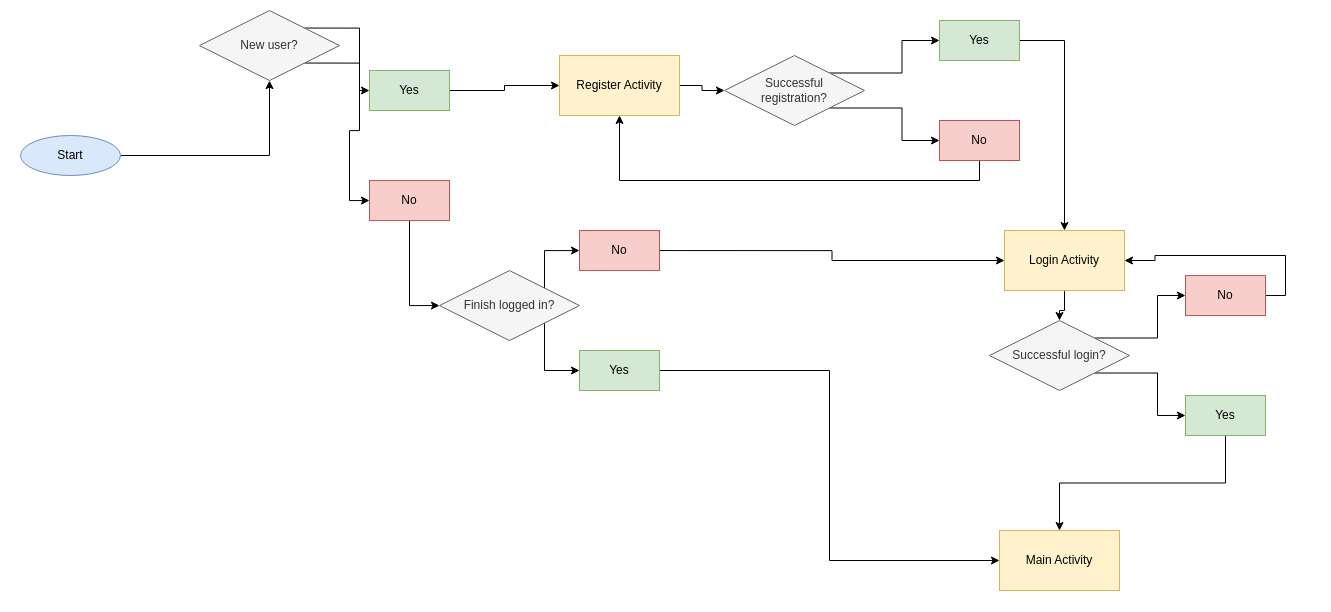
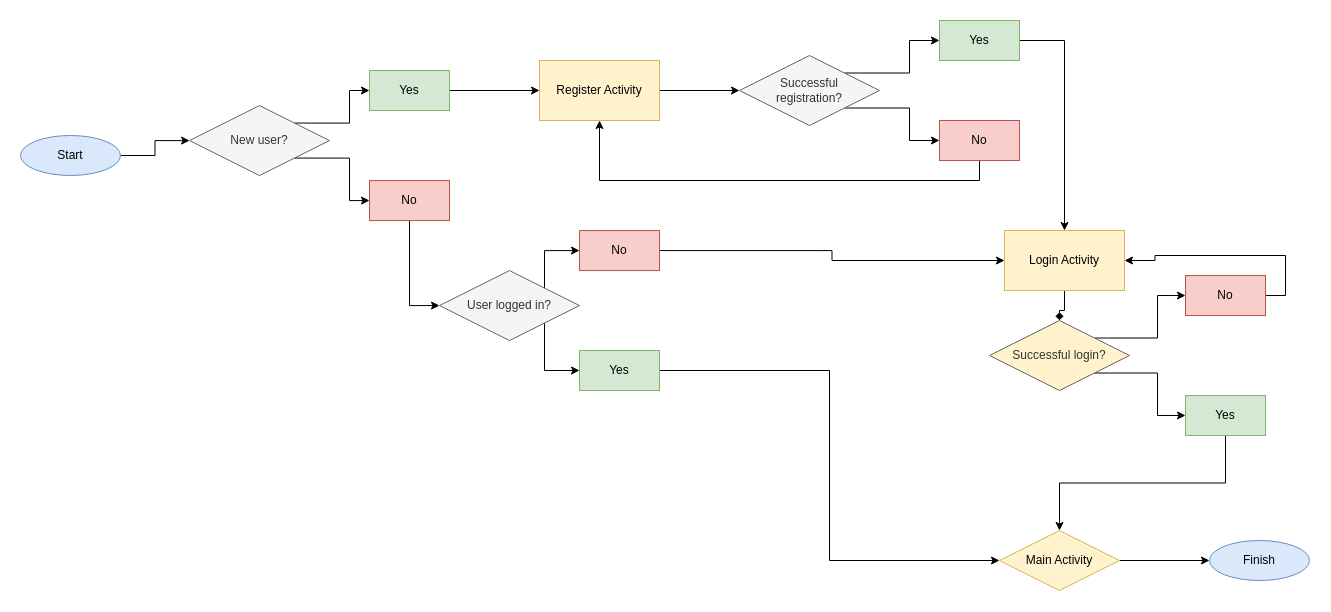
- <mxCell id="6" value="New user?" style="rhombus;whiteSpace=wrap;html=1;fillColor=#f5f5f5;strokeColor=#666666;fontColor=#333333;" vertex="1" parent="1"><mxGeometry x="199" y="10.06" width="140" height="70" as="geometry" /></mxCell>
+ <mxCell id="6" value="New user?" style="rhombus;whiteSpace=wrap;html=1;fillColor=#f5f5f5;strokeColor=#666666;fontColor=#333333;" vertex="1" parent="1"><mxGeometry x="189" y="105.06" width="140" height="70" as="geometry" /></mxCell>
- <mxCell id="8" value="Register Activity" style="rounded=0;whiteSpace=wrap;html=1;fillColor=#fff2cc;strokeColor=#d6b656;" vertex="1" parent="1"><mxGeometry x="559" y="55" width="120" height="60" as="geometry" /></mxCell>
+ <mxCell id="8" value="Register Activity" style="rounded=0;whiteSpace=wrap;html=1;fillColor=#fff2cc;strokeColor=#d6b656;" vertex="1" parent="1"><mxGeometry x="539" y="60" width="120" height="60" as="geometry" /></mxCell>
- <mxCell id="11" value="Successful &lt;br&gt;registration?" style="rhombus;whiteSpace=wrap;html=1;fillColor=#f5f5f5;strokeColor=#666666;fontColor=#333333;" vertex="1" parent="1"><mxGeometry x="724" y="55" width="140" height="70" as="geometry" /></mxCell>
+ <mxCell id="11" value="Successful &lt;br&gt;registration?" style="rhombus;whiteSpace=wrap;html=1;fillColor=#f5f5f5;strokeColor=#666666;fontColor=#333333;" vertex="1" parent="1"><mxGeometry x="739" y="55" width="140" height="70" as="geometry" /></mxCell>
- <mxCell id="23" value="Finish logged in?" style="rhombus;whiteSpace=wrap;html=1;fillColor=#f5f5f5;strokeColor=#666666;fontColor=#333333;" vertex="1" parent="1"><mxGeometry x="439" y="270.06" width="140" height="70" as="geometry" /></mxCell>
+ <mxCell id="23" value="User logged in?" style="rhombus;whiteSpace=wrap;html=1;fillColor=#f5f5f5;strokeColor=#666666;fontColor=#333333;" vertex="1" parent="1"><mxGeometry x="439" y="270.06" width="140" height="70" as="geometry" /></mxCell>
- <mxCell id="26" value="" style="edgeStyle=orthogonalEdgeStyle;rounded=0;orthogonalLoop=1;jettySize=auto;html=1;" edge="1" parent="1" source="27" target="34"><mxGeometry relative="1" as="geometry" /></mxCell>
+ <mxCell id="26" value="" style="edgeStyle=orthogonalEdgeStyle;rounded=0;orthogonalLoop=1;jettySize=auto;html=1;endArrow=diamond;" edge="1" parent="1" source="27" target="34"><mxGeometry relative="1" as="geometry" /></mxCell>
- <mxCell id="34" value="Successful login?" style="rhombus;whiteSpace=wrap;html=1;fillColor=#f5f5f5;strokeColor=#666666;fontColor=#333333;" vertex="1" parent="1"><mxGeometry x="989" y="320" width="140" height="70" as="geometry" /></mxCell>
+ <mxCell id="34" value="Successful login?" style="rhombus;whiteSpace=wrap;html=1;fillColor=#fff2cc;strokeColor=#666666;fontColor=#333333;" vertex="1" parent="1"><mxGeometry x="989" y="320" width="140" height="70" as="geometry" /></mxCell>
- <mxCell id="31" value="Main Activity" style="rounded=0;whiteSpace=wrap;html=1;fillColor=#fff2cc;strokeColor=#d6b656;" vertex="1" parent="1"><mxGeometry x="999" y="530" width="120" height="60" as="geometry" /></mxCell>
+ <mxCell id="31" value="Main Activity" style="rhombus;whiteSpace=wrap;html=1;fillColor=#fff2cc;strokeColor=#d6b656;" vertex="1" parent="1"><mxGeometry x="999" y="530" width="120" height="60" as="geometry" /></mxCell>
+ <mxCell id="30" style="edgeStyle=orthogonalEdgeStyle;rounded=0;orthogonalLoop=1;jettySize=auto;html=1;exitX=1;exitY=0.5;exitDx=0;exitDy=0;entryX=0;entryY=0.5;entryDx=0;entryDy=0;" edge="1" parent="1" source="31" target="12"><mxGeometry relative="1" as="geometry" /></mxCell>
+ <mxCell id="12" value="Finish" style="ellipse;whiteSpace=wrap;html=1;fillColor=#dae8fc;strokeColor=#6c8ebf;" vertex="1" parent="1"><mxGeometry x="1209" y="540" width="100" height="40" as="geometry" /></mxCell>
